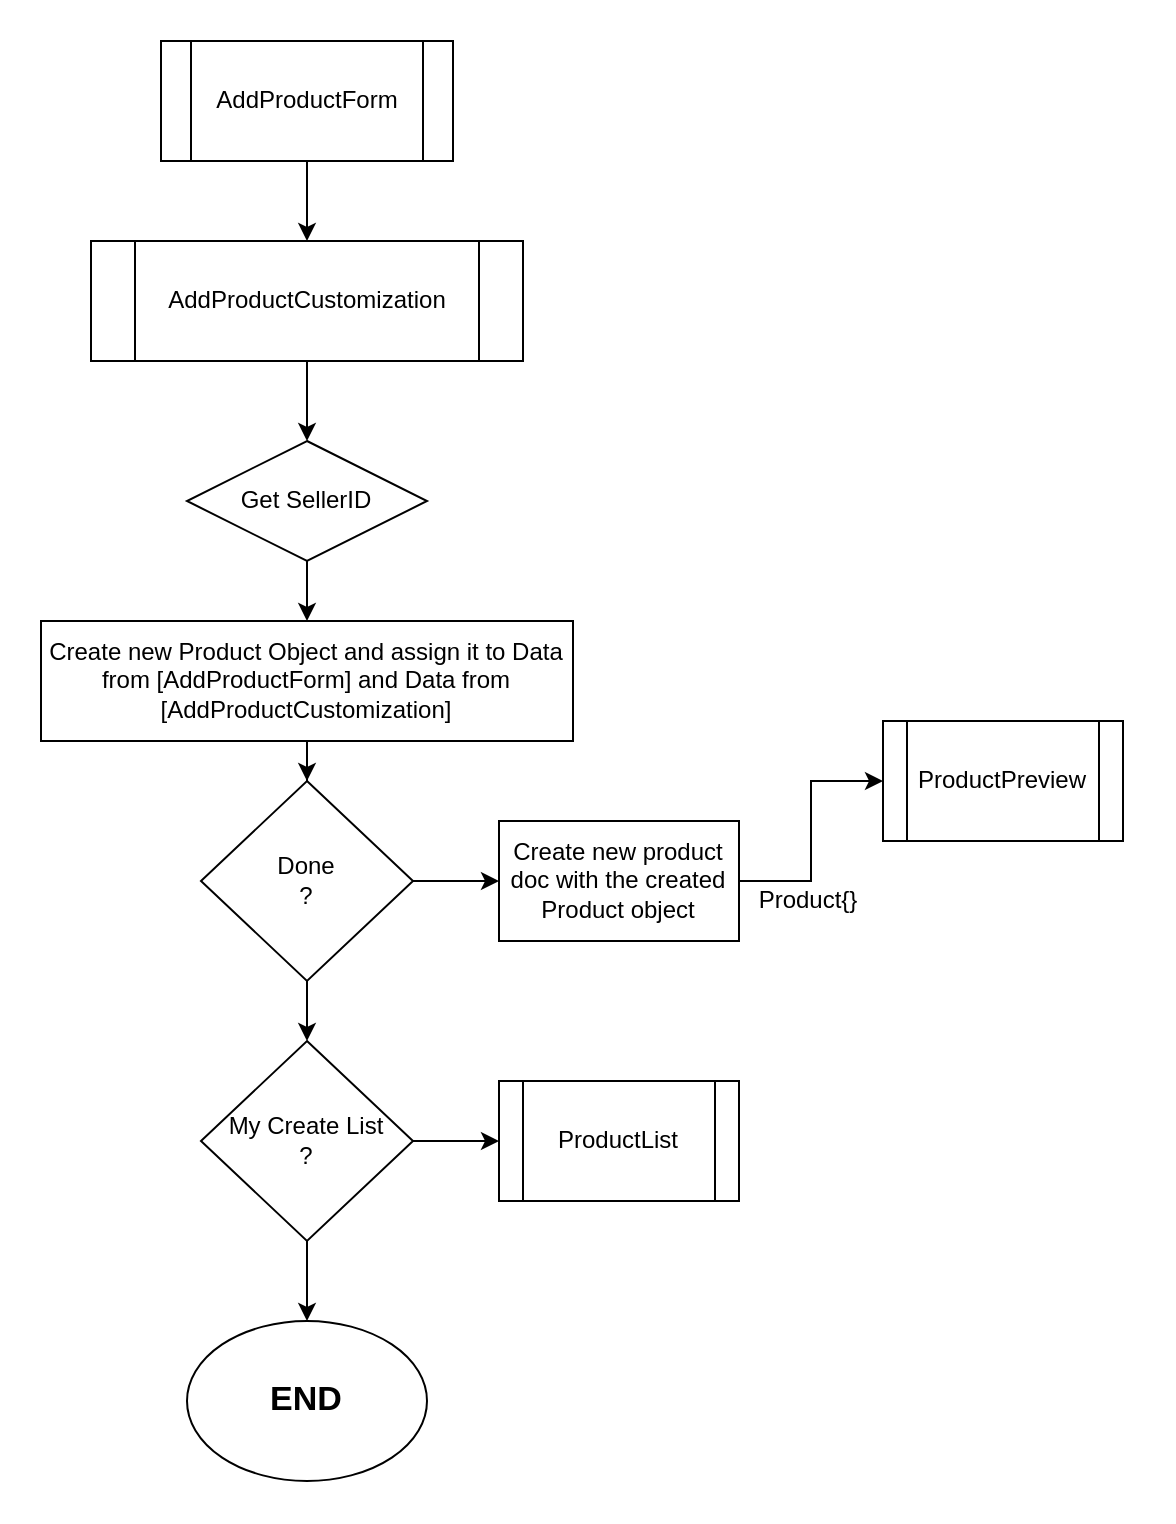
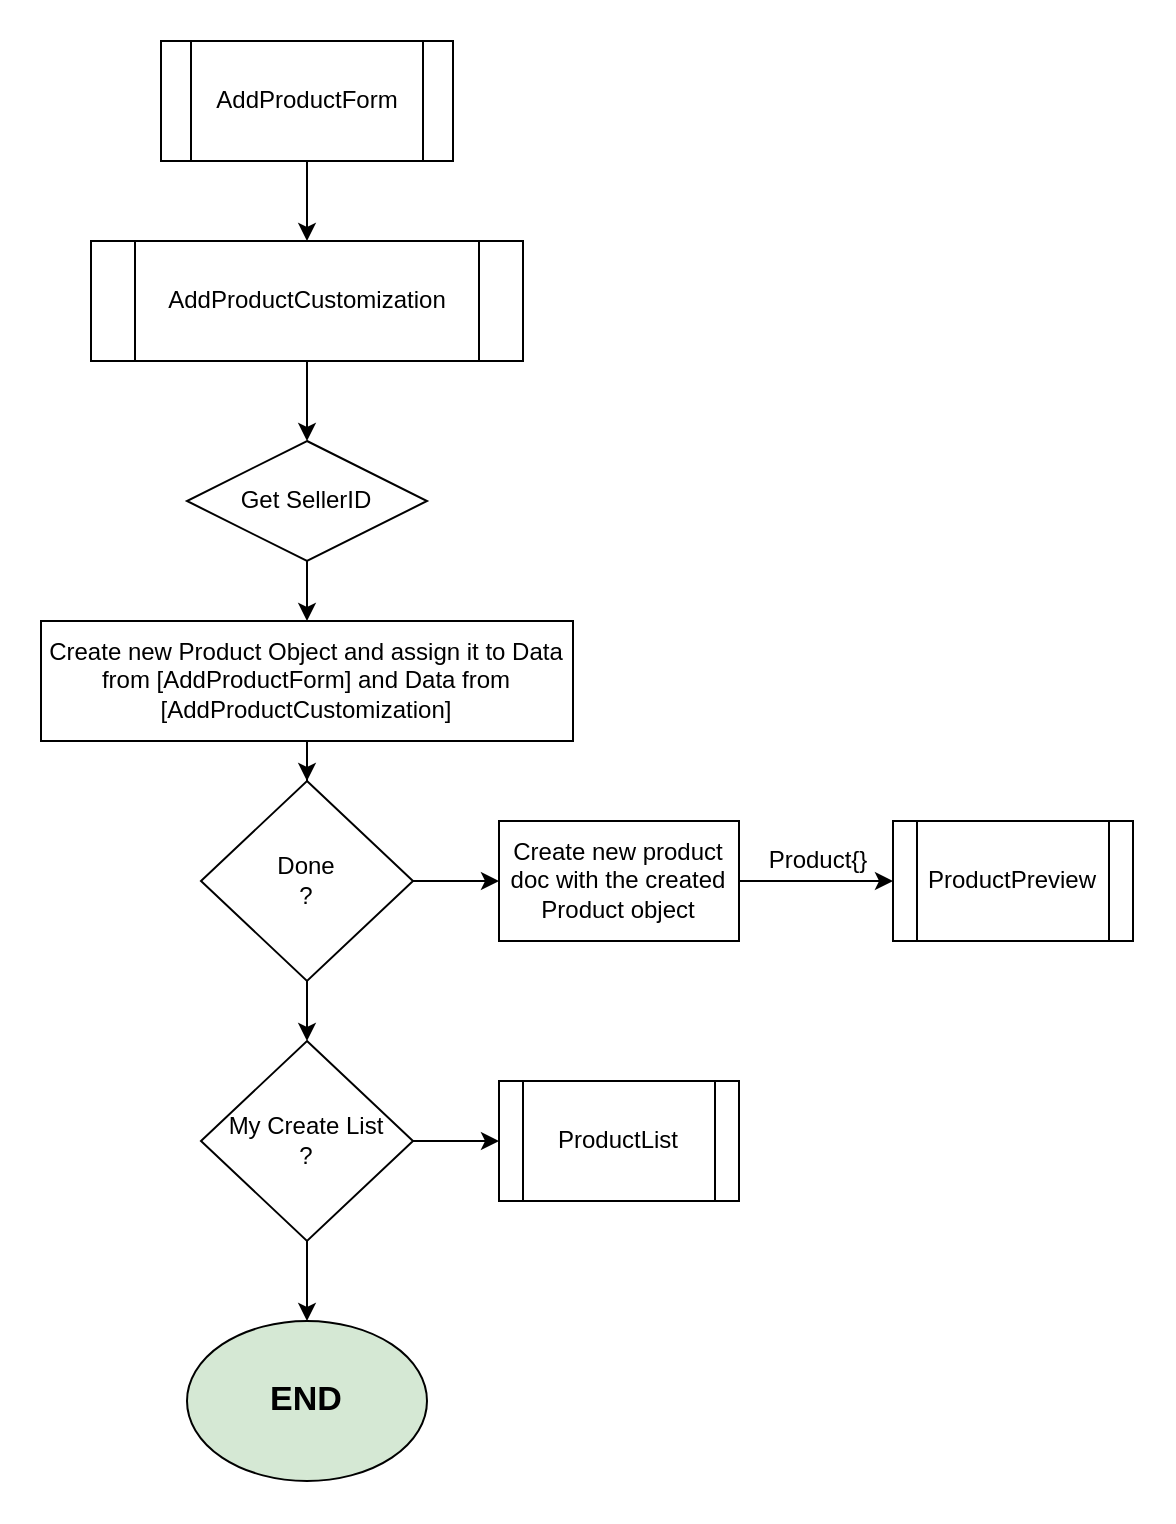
- <mxCell id="15" value="ProductPreview" style="shape=process;whiteSpace=wrap;html=1;backgroundOutline=1;" vertex="1" parent="1"><mxGeometry x="441" y="360" width="120" height="60" as="geometry" /></mxCell>
+ <mxCell id="15" value="ProductPreview" style="shape=process;whiteSpace=wrap;html=1;backgroundOutline=1;" vertex="1" parent="1"><mxGeometry x="446" y="410" width="120" height="60" as="geometry" /></mxCell>
- <mxCell id="16" value="Product{}" style="text;html=1;strokeColor=none;fillColor=none;align=center;verticalAlign=middle;whiteSpace=wrap;rounded=0;" vertex="1" parent="1"><mxGeometry x="384" y="440" width="40" height="20" as="geometry" /></mxCell>
+ <mxCell id="16" value="Product{}" style="text;html=1;strokeColor=none;fillColor=none;align=center;verticalAlign=middle;whiteSpace=wrap;rounded=0;" vertex="1" parent="1"><mxGeometry x="389" y="420" width="40" height="20" as="geometry" /></mxCell>
- <mxCell id="21" value="&lt;b&gt;&lt;font style=&quot;font-size: 17px&quot;&gt;END&lt;/font&gt;&lt;/b&gt;" style="ellipse;whiteSpace=wrap;html=1;" vertex="1" parent="1"><mxGeometry x="93" y="660" width="120" height="80" as="geometry" /></mxCell>
+ <mxCell id="21" value="&lt;b&gt;&lt;font style=&quot;font-size: 17px&quot;&gt;END&lt;/font&gt;&lt;/b&gt;" style="ellipse;whiteSpace=wrap;html=1;fillColor=#d5e8d4;" vertex="1" parent="1"><mxGeometry x="93" y="660" width="120" height="80" as="geometry" /></mxCell>
